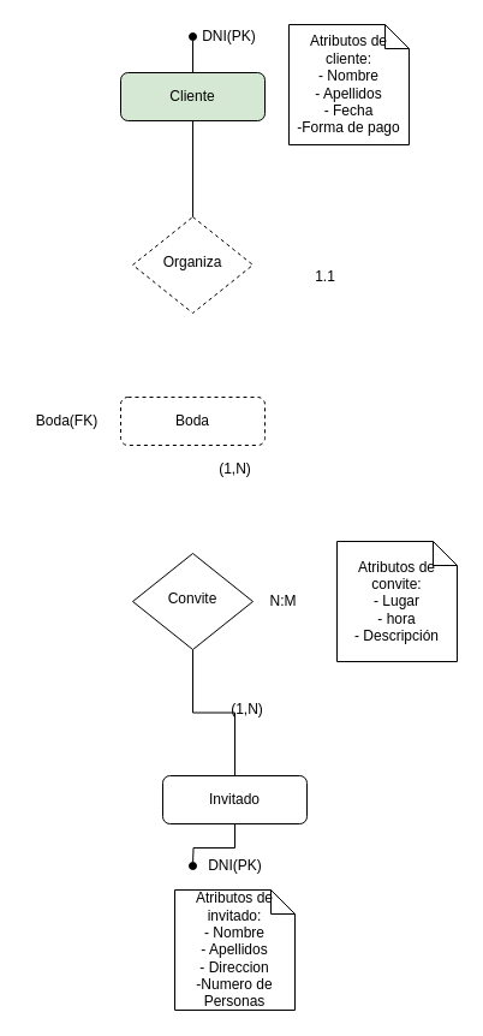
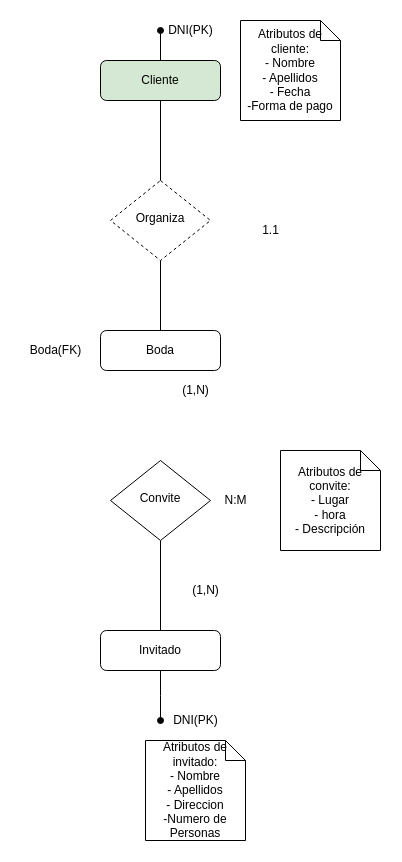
+ <mxCell id="3" style="edgeStyle=orthogonalEdgeStyle;rounded=0;orthogonalLoop=1;jettySize=auto;html=1;exitX=0.5;exitY=1;exitDx=0;exitDy=0;endArrow=none;endFill=0;" parent="1" source="4" target="2" edge="1"><mxGeometry relative="1" as="geometry" /></mxCell>
- <mxCell id="2" value="Boda&lt;br&gt;" style="rounded=1;whiteSpace=wrap;html=1;fontSize=12;glass=0;strokeWidth=1;shadow=0;dashed=1;" parent="1" vertex="1"><mxGeometry x="100" y="330" width="120" height="40" as="geometry" /></mxCell>
+ <mxCell id="2" value="Boda&lt;br&gt;" style="rounded=1;whiteSpace=wrap;html=1;fontSize=12;glass=0;strokeWidth=1;shadow=0;" parent="1" vertex="1"><mxGeometry x="100" y="330" width="120" height="40" as="geometry" /></mxCell>
- <mxCell id="11" value="Invitado" style="rounded=1;whiteSpace=wrap;html=1;fontSize=12;glass=0;strokeWidth=1;shadow=0;" parent="1" vertex="1"><mxGeometry x="135" y="645" width="120" height="40" as="geometry" /></mxCell>
+ <mxCell id="11" value="Invitado" style="rounded=1;whiteSpace=wrap;html=1;fontSize=12;glass=0;strokeWidth=1;shadow=0;" parent="1" vertex="1"><mxGeometry x="100" y="630" width="120" height="40" as="geometry" /></mxCell>
